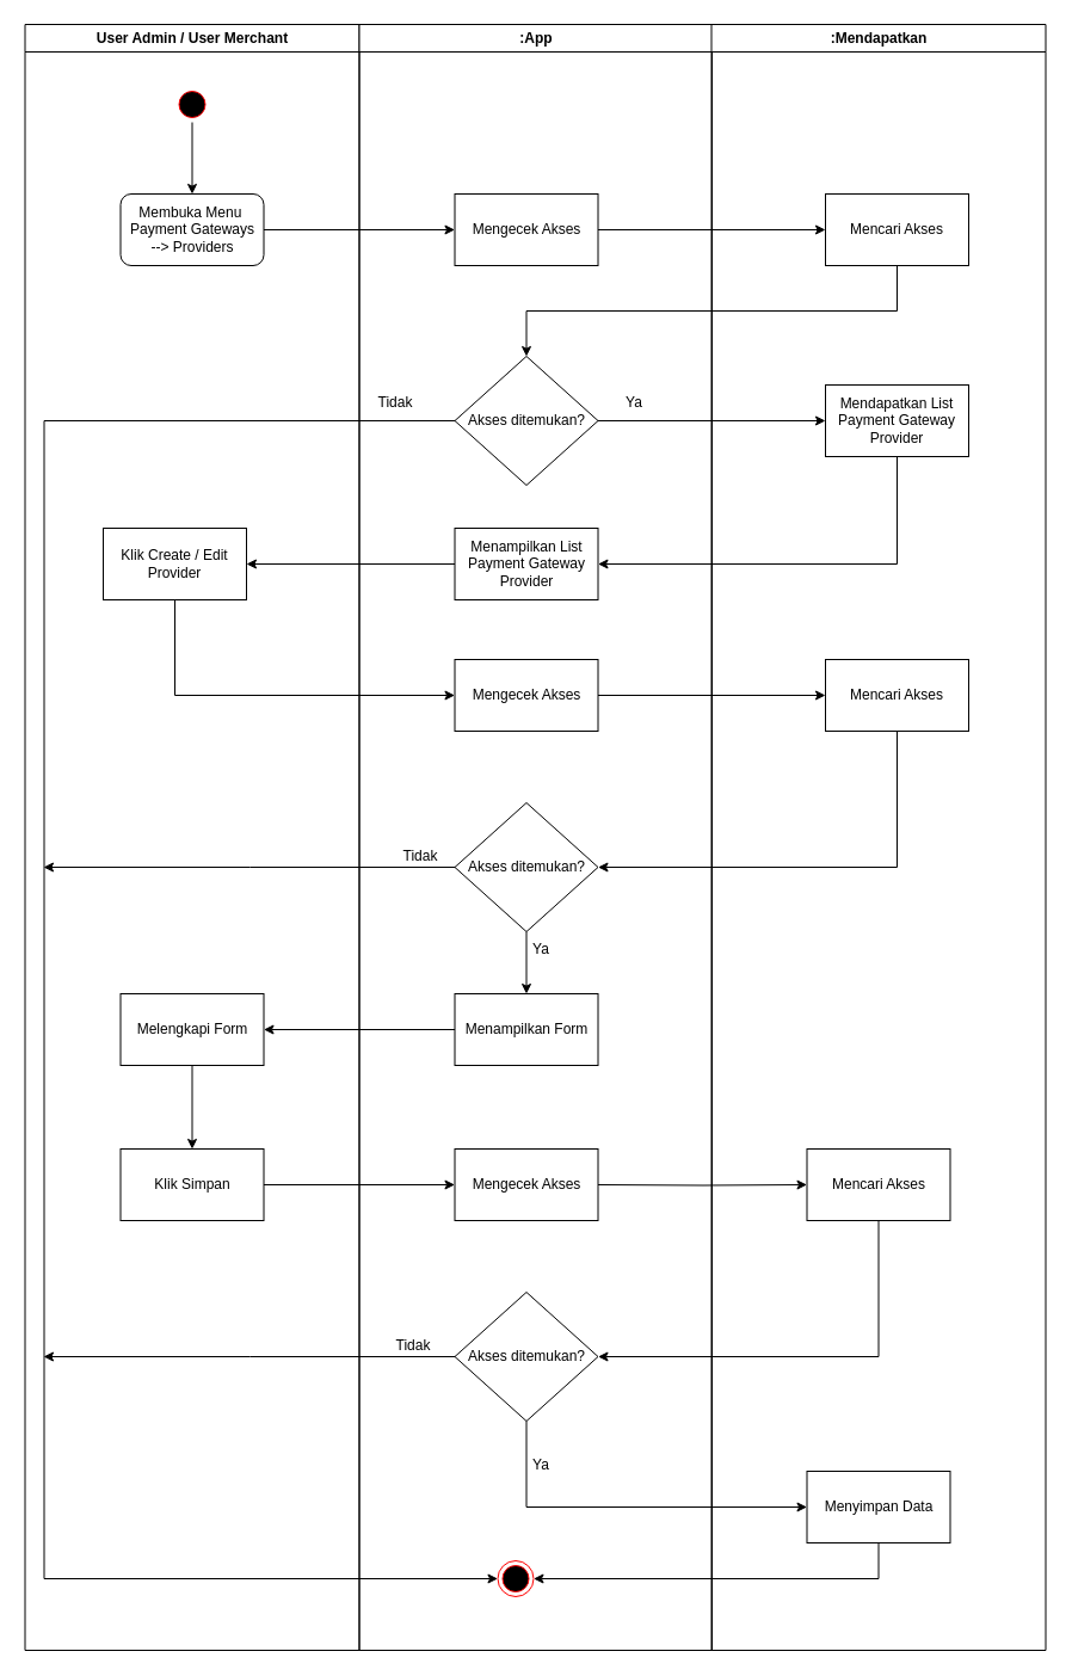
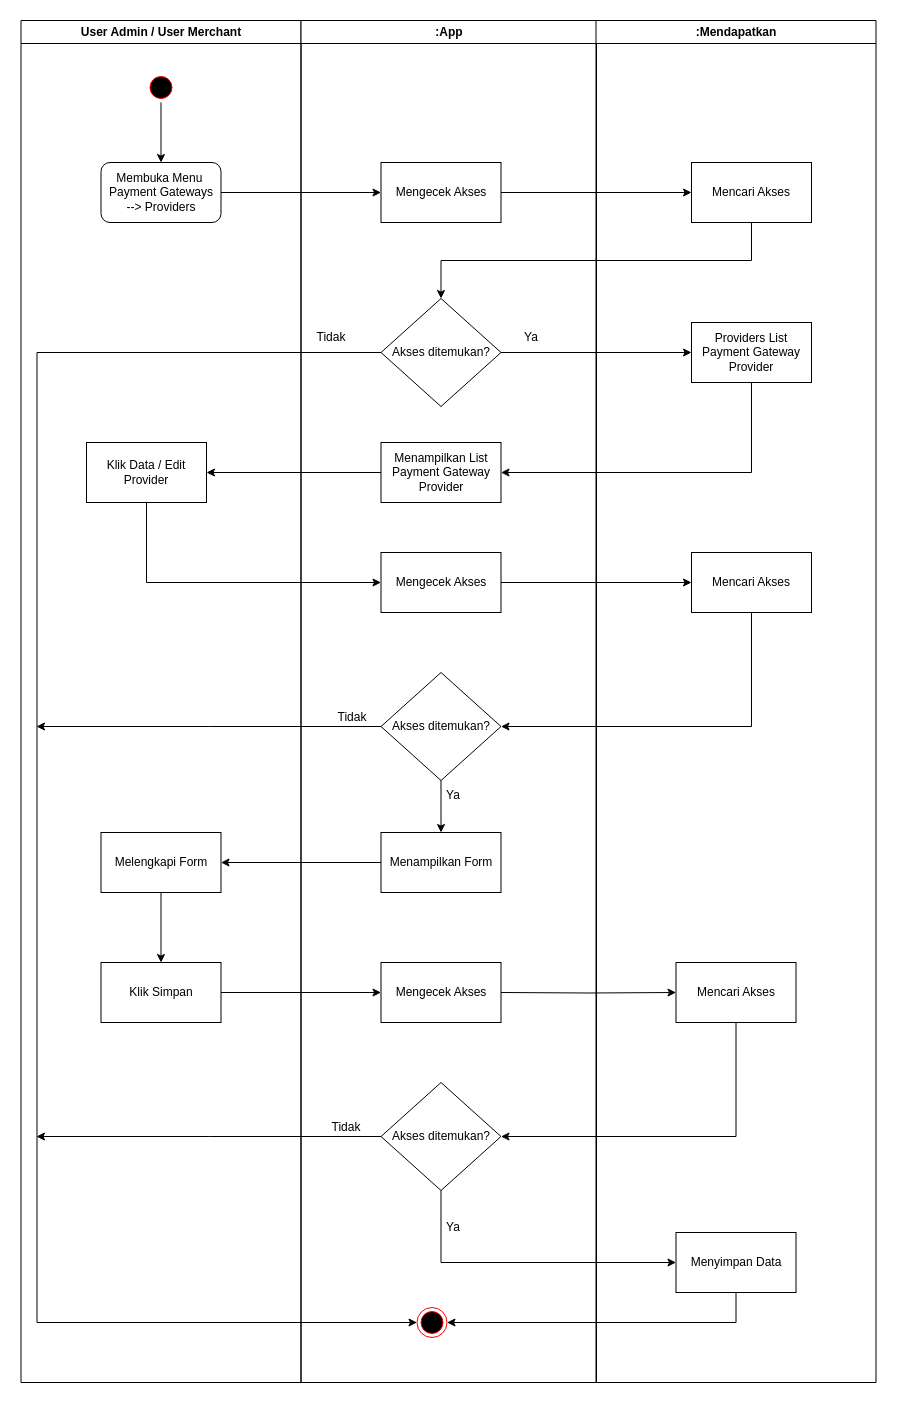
- <mxCell id="30" value="Mendapatkan List Payment Gateway Provider" style="rounded=0;whiteSpace=wrap;html=1;" parent="28" vertex="1"><mxGeometry x="95.5" y="302" width="120" height="60" as="geometry" /></mxCell>
+ <mxCell id="30" value="Providers List Payment Gateway Provider" style="rounded=0;whiteSpace=wrap;html=1;" parent="28" vertex="1"><mxGeometry x="95.5" y="302" width="120" height="60" as="geometry" /></mxCell>
- <mxCell id="6" value="Klik Create / Edit Provider" style="rounded=0;whiteSpace=wrap;html=1;" parent="2" vertex="1"><mxGeometry x="65.5" y="422" width="120" height="60" as="geometry" /></mxCell>
+ <mxCell id="6" value="Klik Data / Edit Provider" style="rounded=0;whiteSpace=wrap;html=1;" parent="2" vertex="1"><mxGeometry x="65.5" y="422" width="120" height="60" as="geometry" /></mxCell>
